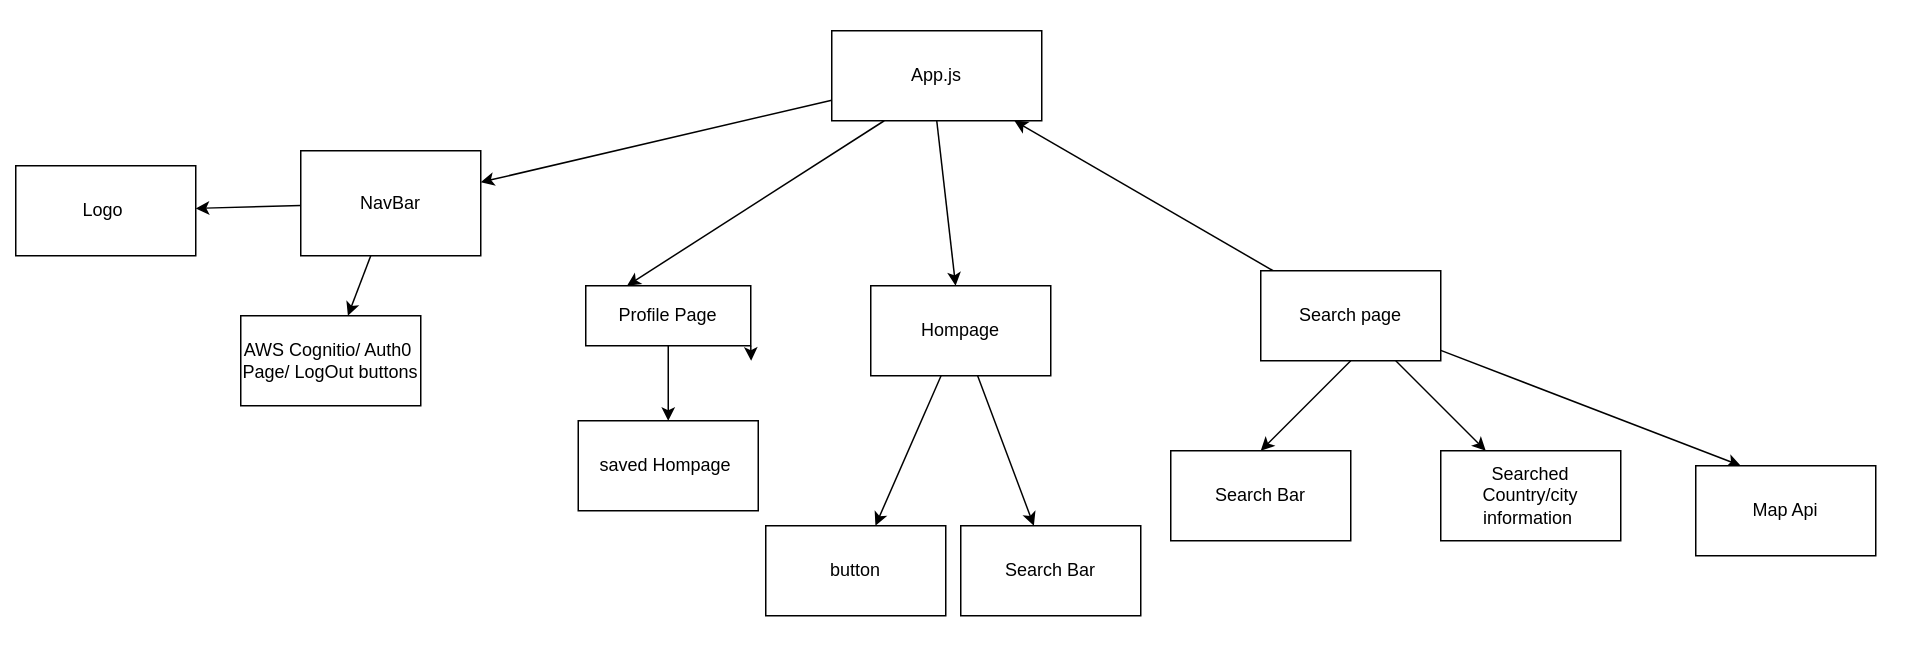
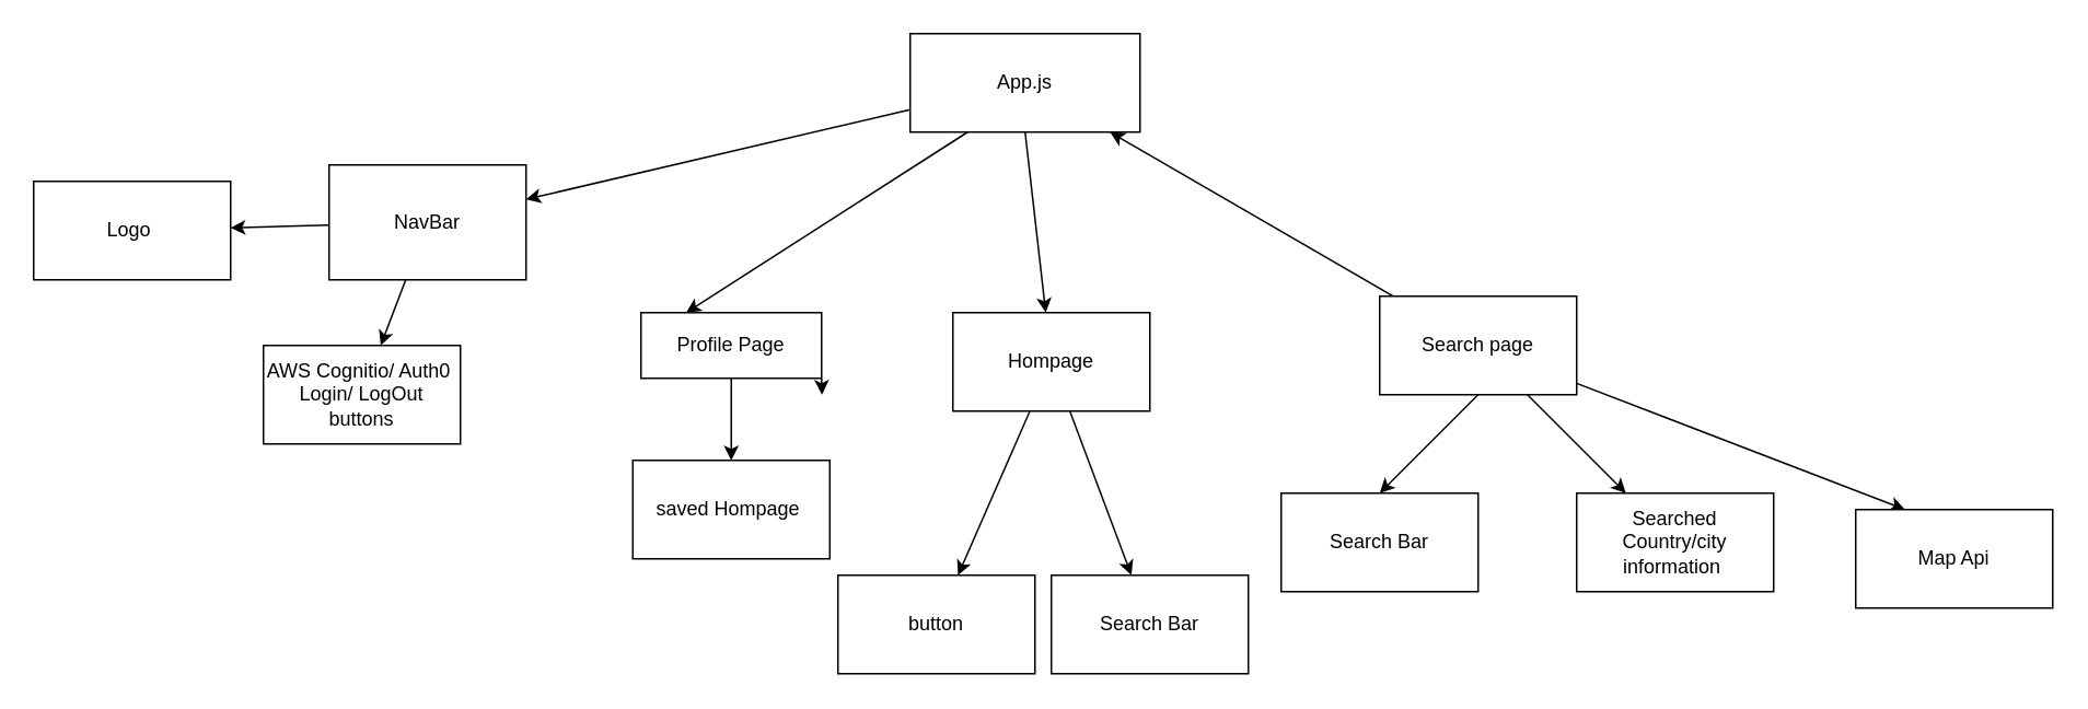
- <mxCell id="21" value="Logo&amp;nbsp;" style="whiteSpace=wrap;html=1;" parent="1" vertex="1"><mxGeometry x="10" y="110" width="120" height="60" as="geometry" /></mxCell>
+ <mxCell id="21" value="Logo&amp;nbsp;" style="whiteSpace=wrap;html=1;" parent="1" vertex="1"><mxGeometry x="20" y="110" width="120" height="60" as="geometry" /></mxCell>
- <mxCell id="20" value="AWS Cognitio/ Auth0&amp;nbsp;&lt;br&gt;Page/ LogOut buttons" style="whiteSpace=wrap;html=1;" parent="1" vertex="1"><mxGeometry x="160" y="210" width="120" height="60" as="geometry" /></mxCell>
+ <mxCell id="20" value="AWS Cognitio/ Auth0&amp;nbsp;&lt;br&gt;Login/ LogOut buttons" style="whiteSpace=wrap;html=1;" parent="1" vertex="1"><mxGeometry x="160" y="210" width="120" height="60" as="geometry" /></mxCell>
